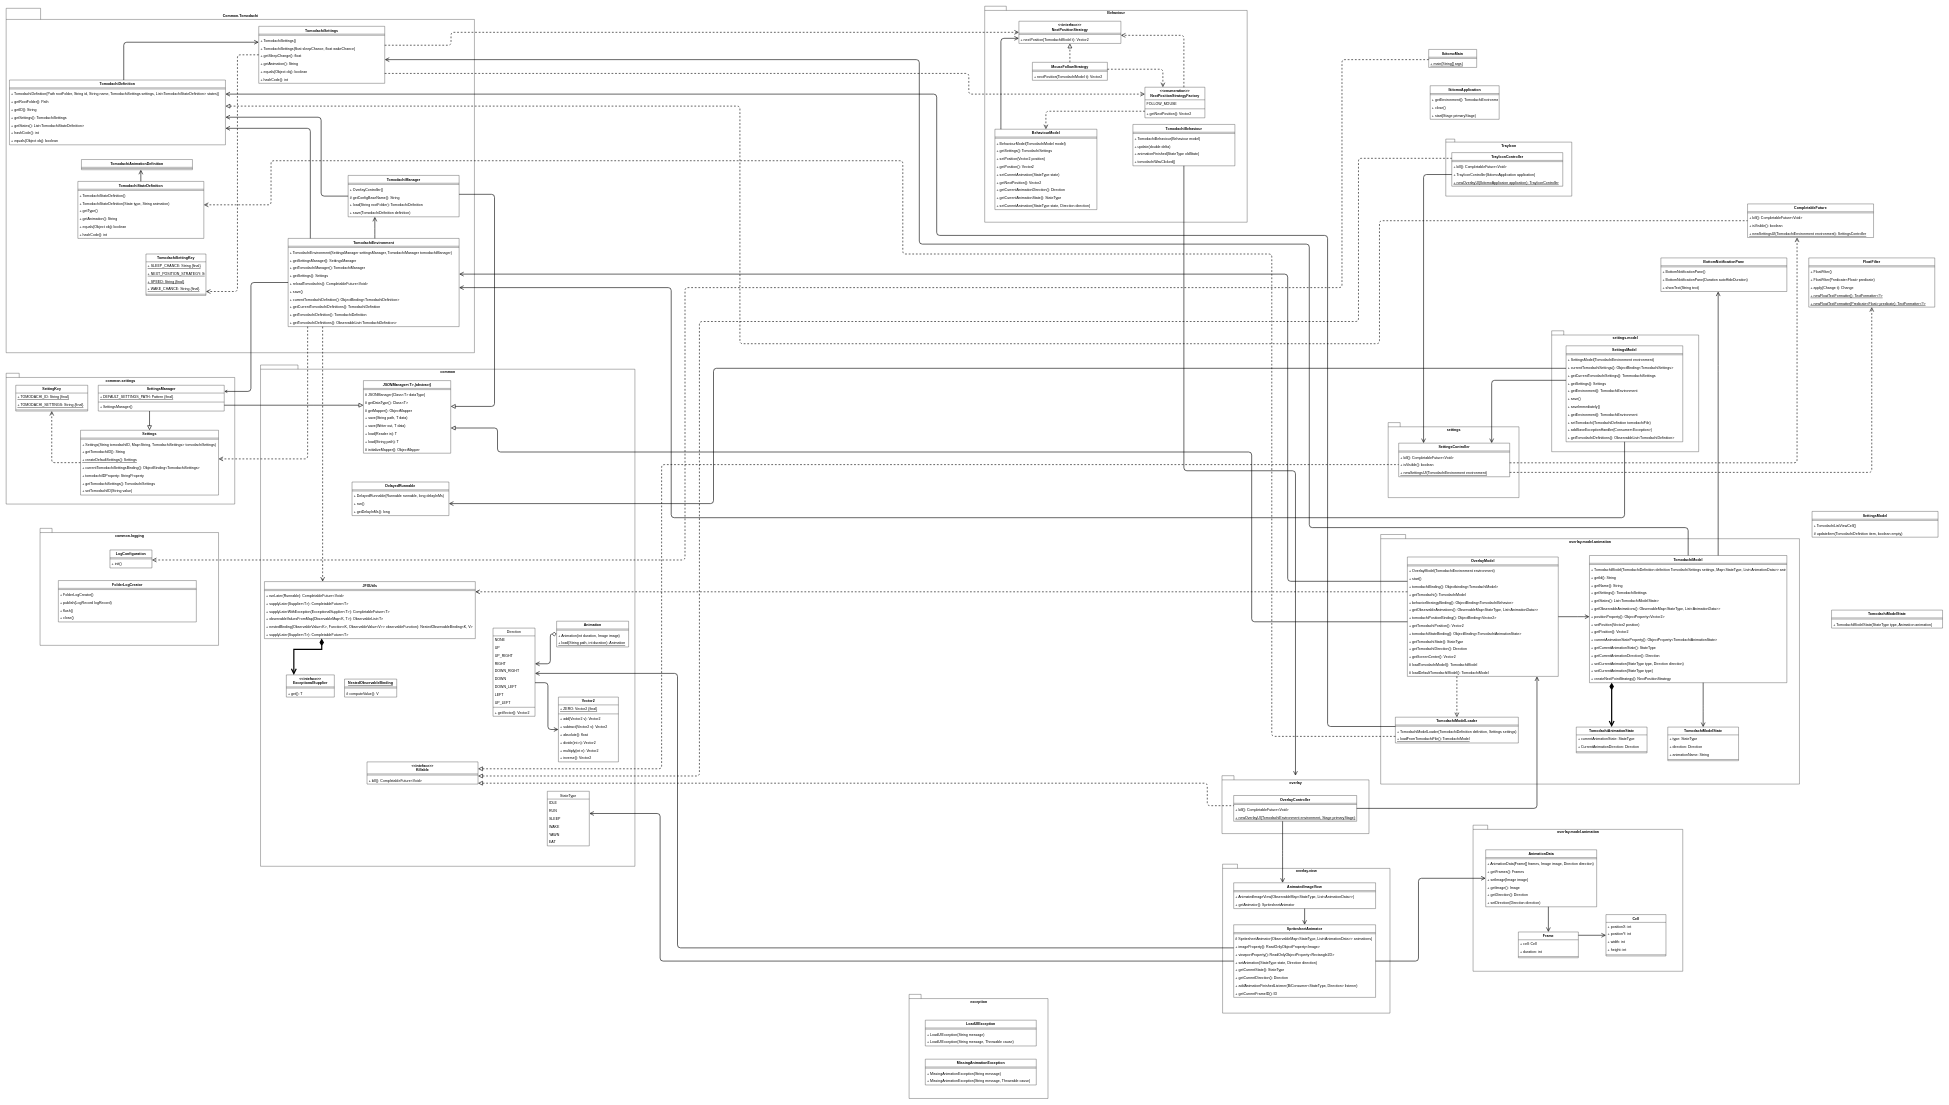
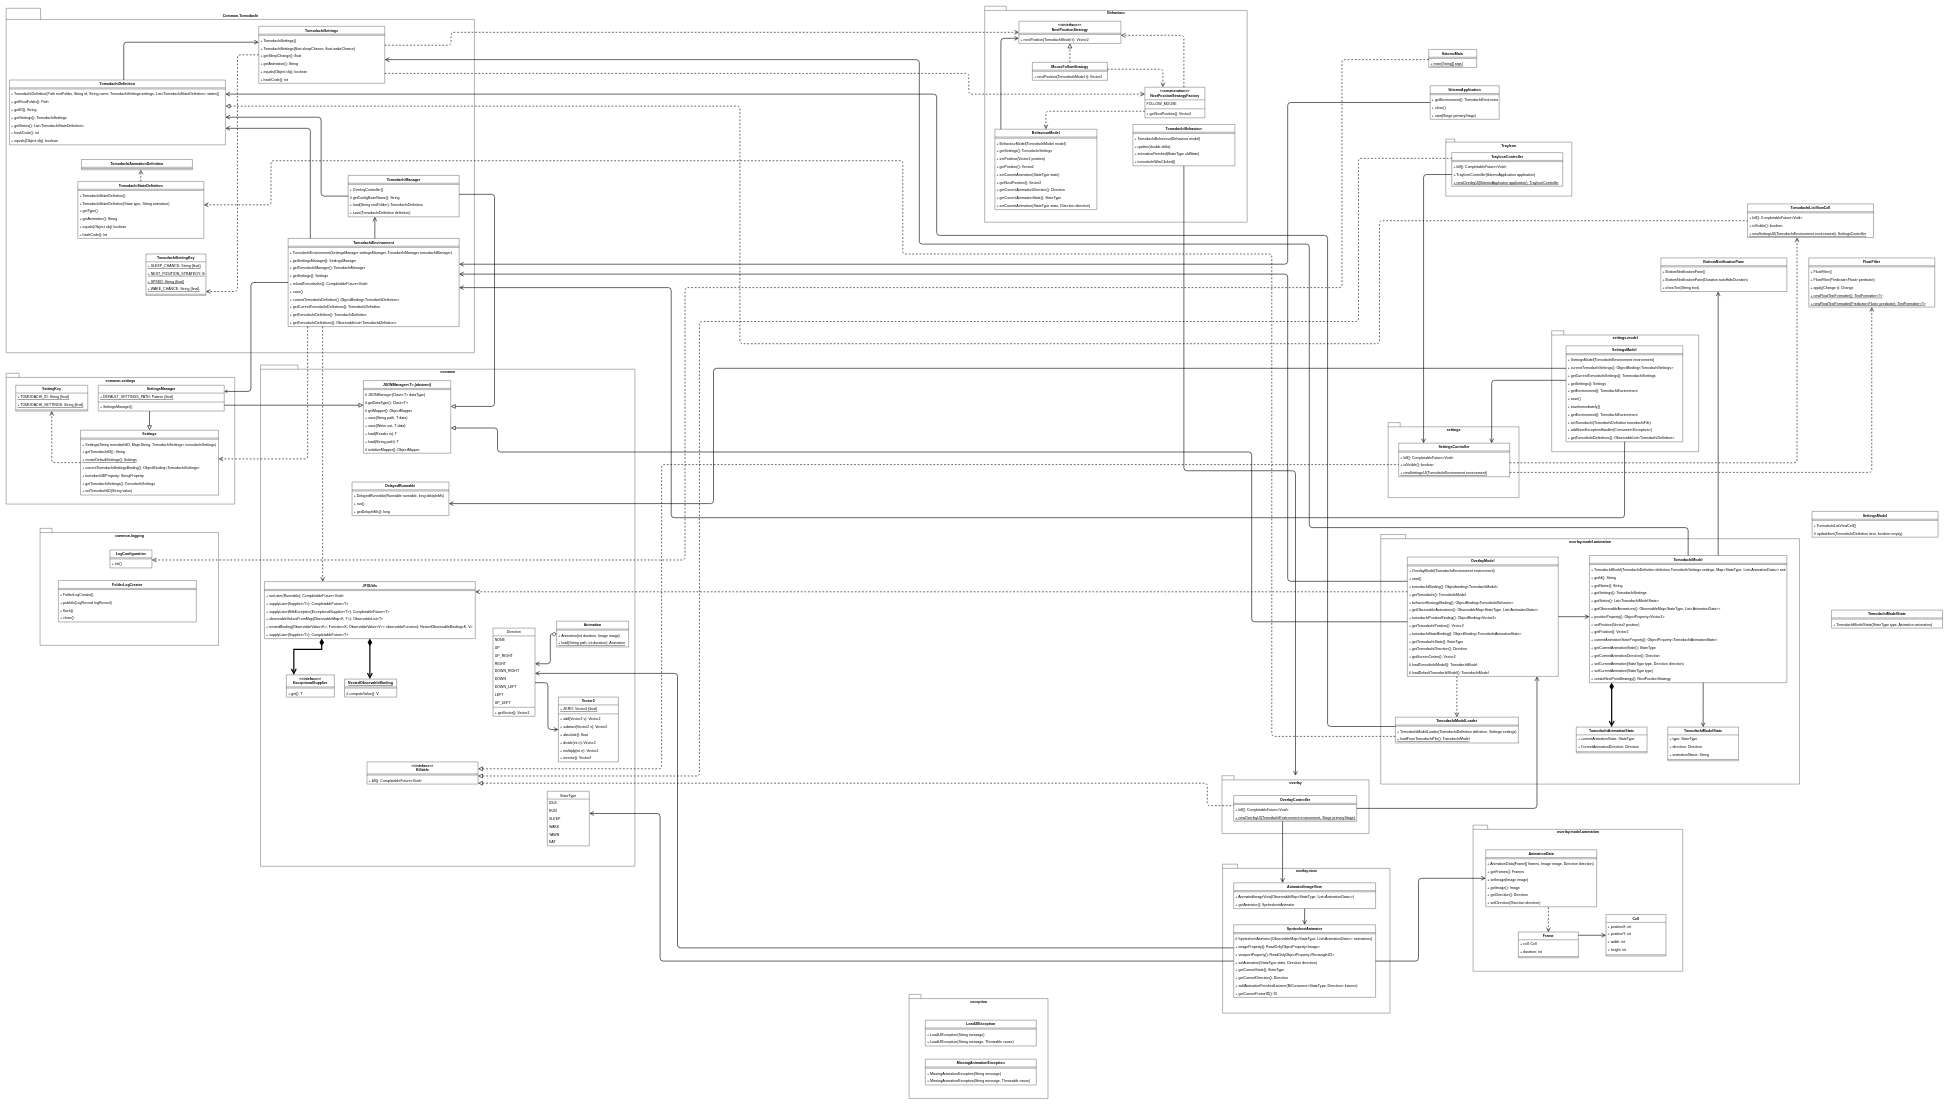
- <mxCell id="248" value="" style="endArrow=open;html=1;dashed=0;endSize=11;strokeWidth=2;edgeStyle=orthogonalEdgeStyle;endFill=0;" parent="1" source="128" target="239" edge="1"><mxGeometry width="50" height="50" relative="1" as="geometry"><mxPoint x="960" y="706" as="sourcePoint" /><mxPoint x="1020" y="396" as="targetPoint" /><Array as="points"><mxPoint x="403" y="624" /><mxPoint x="403" y="624" /></Array></mxGeometry></mxCell>
+ <mxCell id="248" value="" style="endArrow=open;html=1;dashed=1;endSize=11;strokeWidth=2;edgeStyle=orthogonalEdgeStyle;endFill=0;" parent="1" source="128" target="239" edge="1"><mxGeometry width="50" height="50" relative="1" as="geometry"><mxPoint x="960" y="706" as="sourcePoint" /><mxPoint x="1020" y="396" as="targetPoint" /><Array as="points"><mxPoint x="403" y="624" /><mxPoint x="403" y="624" /></Array></mxGeometry></mxCell>
- <mxCell id="25" value="CompletableFuture" style="swimlane;fontStyle=1;align=center;verticalAlign=top;childLayout=stackLayout;horizontal=1;startSize=26;horizontalStack=0;resizeParent=1;resizeParentMax=0;resizeLast=0;collapsible=1;marginBottom=0;" parent="1" vertex="1"><mxGeometry x="5825" y="679" width="420" height="112" as="geometry" /></mxCell>
+ <mxCell id="25" value="TomodachiListViewCell" style="swimlane;fontStyle=1;align=center;verticalAlign=top;childLayout=stackLayout;horizontal=1;startSize=26;horizontalStack=0;resizeParent=1;resizeParentMax=0;resizeLast=0;collapsible=1;marginBottom=0;" parent="1" vertex="1"><mxGeometry x="5825" y="679" width="420" height="112" as="geometry" /></mxCell>
+ <mxCell id="270" value="" style="endArrow=none;html=1;endSize=11;strokeWidth=2;edgeStyle=orthogonalEdgeStyle;endFill=0;startArrow=open;startFill=0;startSize=11;" edge="1" parent="1" source="150" target="15"><mxGeometry width="50" height="50" relative="1" as="geometry"><mxPoint x="1600" y="433.077" as="sourcePoint" /><mxPoint x="3266" y="958" as="targetPoint" /><Array as="points"><mxPoint x="4292" y="880" /><mxPoint x="4292" y="341" /></Array></mxGeometry></mxCell>
+ <mxCell id="324" value="" style="endArrow=open;html=1;endSize=12;startArrow=diamondThin;startSize=14;startFill=1;edgeStyle=orthogonalEdgeStyle;align=left;verticalAlign=bottom;rounded=0;strokeWidth=4;" edge="1" parent="1" source="108" target="321"><mxGeometry x="-1" y="3" relative="1" as="geometry"><mxPoint x="953" y="2154" as="sourcePoint" /><mxPoint x="863" y="2275" as="targetPoint" /><Array as="points"><mxPoint x="1285" y="1967" /><mxPoint x="1294" y="1967" /></Array></mxGeometry></mxCell>
- <mxCell id="353" value="" style="endArrow=none;html=1;endSize=11;strokeWidth=2;edgeStyle=orthogonalEdgeStyle;endFill=0;startArrow=open;startFill=0;startSize=11;" edge="1" parent="1" source="348" target="287"><mxGeometry width="50" height="50" relative="1" as="geometry"><mxPoint x="5275" y="3152" as="sourcePoint" /><mxPoint x="5408" y="3152" as="targetPoint" /><Array as="points"><mxPoint x="5165" y="2994" /><mxPoint x="5165" y="2994" /></Array></mxGeometry></mxCell>
+ <mxCell id="353" value="" style="endArrow=none;html=1;endSize=11;strokeWidth=2;edgeStyle=orthogonalEdgeStyle;endFill=0;startArrow=open;startFill=0;startSize=11;dashed=1;" edge="1" parent="1" source="348" target="287"><mxGeometry width="50" height="50" relative="1" as="geometry"><mxPoint x="5275" y="3152" as="sourcePoint" /><mxPoint x="5408" y="3152" as="targetPoint" /><Array as="points"><mxPoint x="5165" y="2994" /><mxPoint x="5165" y="2994" /></Array></mxGeometry></mxCell>
